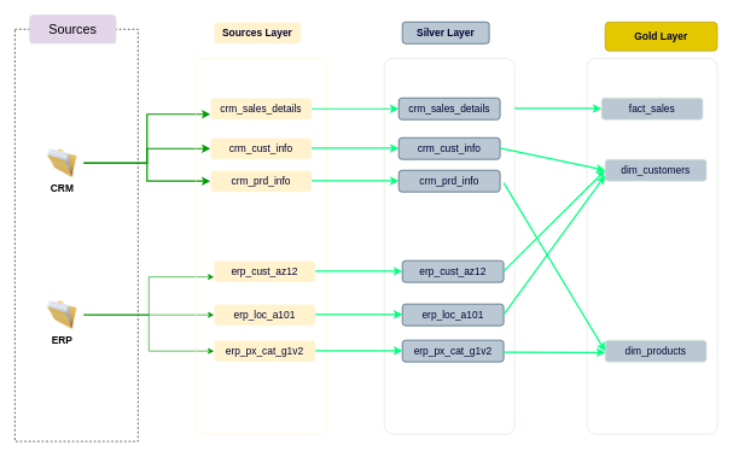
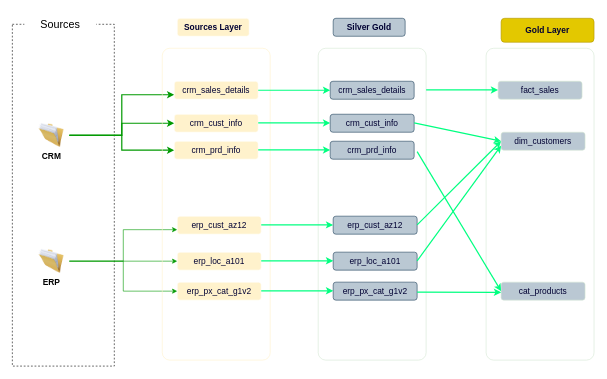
- <mxCell id="3" value="&lt;font style=&quot;font-size: 18px;&quot;&gt;Sources&lt;/font&gt;" style="rounded=1;whiteSpace=wrap;html=1;strokeColor=none;fillColor=#e1d5e7;" parent="1" vertex="1"><mxGeometry x="40" y="20" width="120" height="40" as="geometry" /></mxCell>
+ <mxCell id="3" value="&lt;font style=&quot;font-size: 18px;&quot;&gt;Sources&lt;/font&gt;" style="rounded=1;whiteSpace=wrap;html=1;strokeColor=none;" parent="1" vertex="1"><mxGeometry x="40" y="20" width="120" height="40" as="geometry" /></mxCell>
- <mxCell id="21" value="&lt;font style=&quot;font-size: 14px; color: rgb(0, 0, 51);&quot;&gt;&lt;b&gt;Silver Layer&lt;/b&gt;&lt;/font&gt;" style="rounded=1;whiteSpace=wrap;html=1;strokeColor=#23445d;fillColor=#bac8d3;" parent="1" vertex="1"><mxGeometry x="555" y="30" width="120" height="30" as="geometry" /></mxCell>
+ <mxCell id="21" value="&lt;font style=&quot;font-size: 14px; color: rgb(0, 0, 51);&quot;&gt;&lt;b&gt;Silver Gold&lt;/b&gt;&lt;/font&gt;" style="rounded=1;whiteSpace=wrap;html=1;strokeColor=#23445d;fillColor=#bac8d3;" parent="1" vertex="1"><mxGeometry x="555" y="30" width="120" height="30" as="geometry" /></mxCell>
- <mxCell id="38" value="&lt;font color=&quot;#000033&quot;&gt;&lt;span style=&quot;font-size: 14px;&quot;&gt;dim_products&lt;/span&gt;&lt;/font&gt;" style="rounded=1;whiteSpace=wrap;html=1;strokeColor=light-dark(#D5E8D4, #ccb30f);fillColor=#bac8d3;" vertex="1" parent="1"><mxGeometry x="835" y="470" width="140" height="30" as="geometry" /></mxCell>
+ <mxCell id="38" value="&lt;font color=&quot;#000033&quot;&gt;&lt;span style=&quot;font-size: 14px;&quot;&gt;cat_products&lt;/span&gt;&lt;/font&gt;" style="rounded=1;whiteSpace=wrap;html=1;strokeColor=light-dark(#D5E8D4, #ccb30f);fillColor=#bac8d3;" vertex="1" parent="1"><mxGeometry x="835" y="470" width="140" height="30" as="geometry" /></mxCell>
